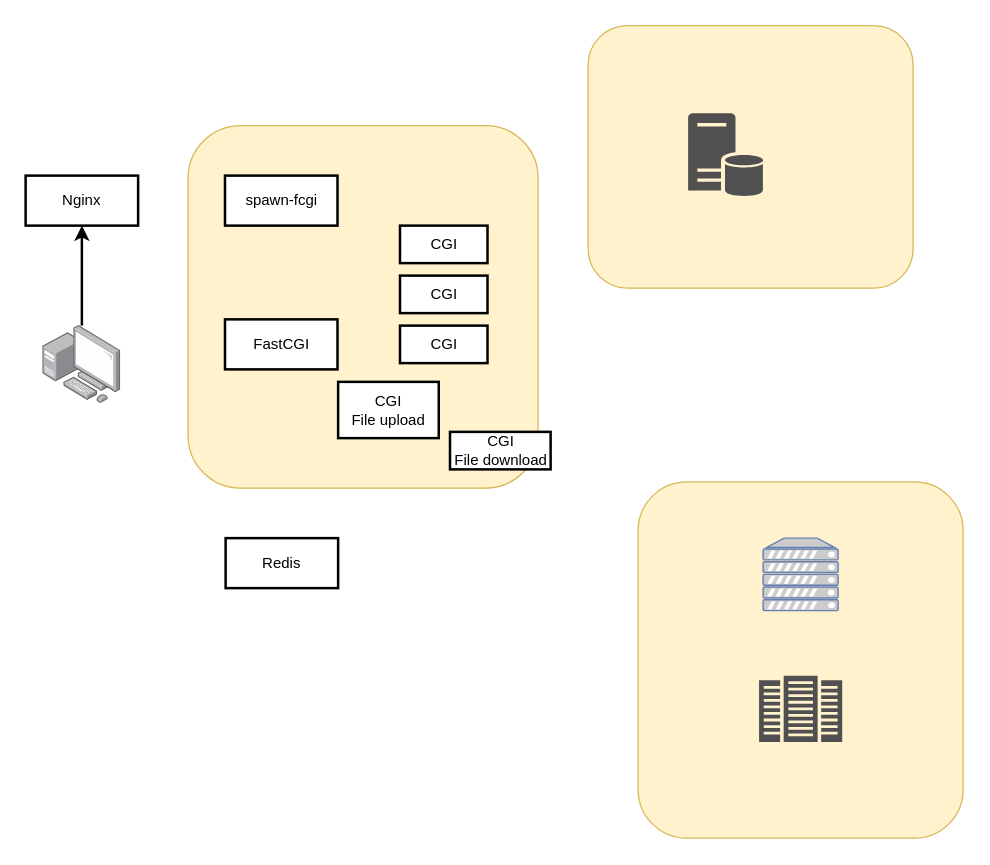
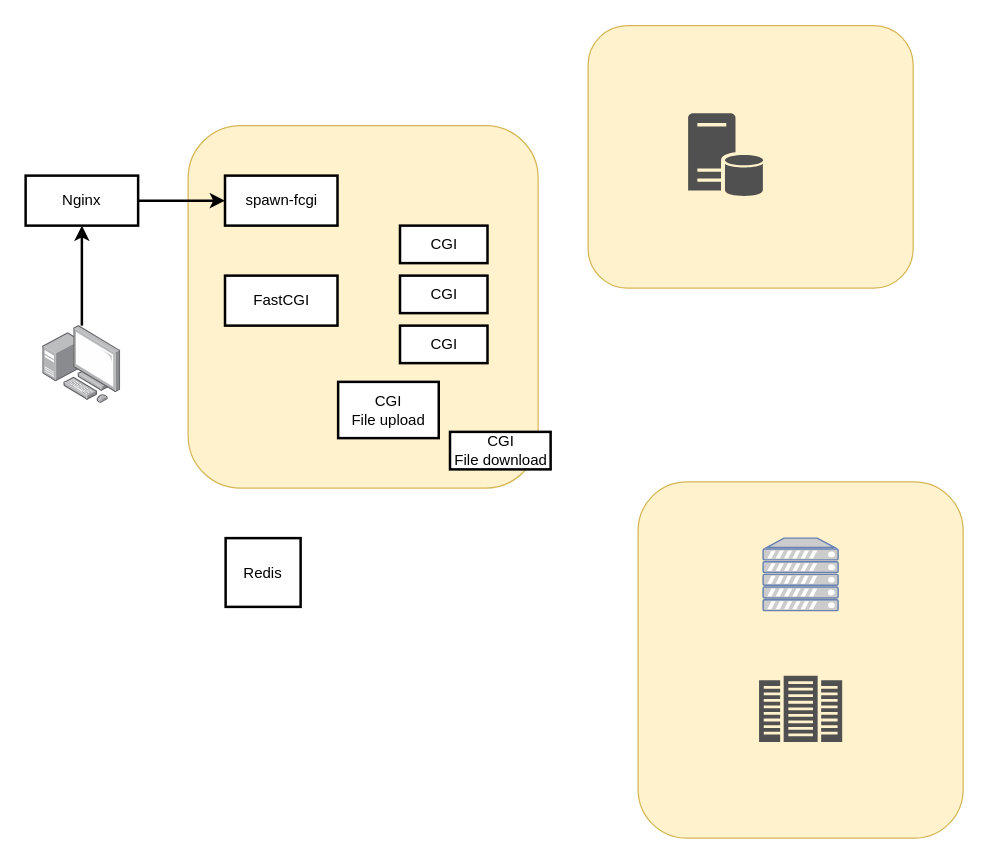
+ <mxCell id="5" value="" style="edgeStyle=orthogonalEdgeStyle;rounded=0;orthogonalLoop=1;jettySize=auto;html=1;strokeWidth=2;" edge="1" parent="1" source="6" target="7"><mxGeometry relative="1" as="geometry" /></mxCell>
- <mxCell id="8" value="FastCGI" style="rounded=0;whiteSpace=wrap;html=1;strokeWidth=2;" vertex="1" parent="1"><mxGeometry x="179.5" y="255" width="90" height="40" as="geometry" /></mxCell>
+ <mxCell id="8" value="FastCGI" style="rounded=0;whiteSpace=wrap;html=1;strokeWidth=2;" vertex="1" parent="1"><mxGeometry x="179.5" y="220" width="90" height="40" as="geometry" /></mxCell>
- <mxCell id="14" value="Redis" style="rounded=0;whiteSpace=wrap;html=1;strokeWidth=2;" vertex="1" parent="1"><mxGeometry x="180" y="430" width="90" height="40" as="geometry" /></mxCell>
+ <mxCell id="14" value="Redis" style="rounded=0;whiteSpace=wrap;html=1;strokeWidth=2;" vertex="1" parent="1"><mxGeometry x="180" y="430" width="60" height="55" as="geometry" /></mxCell>
